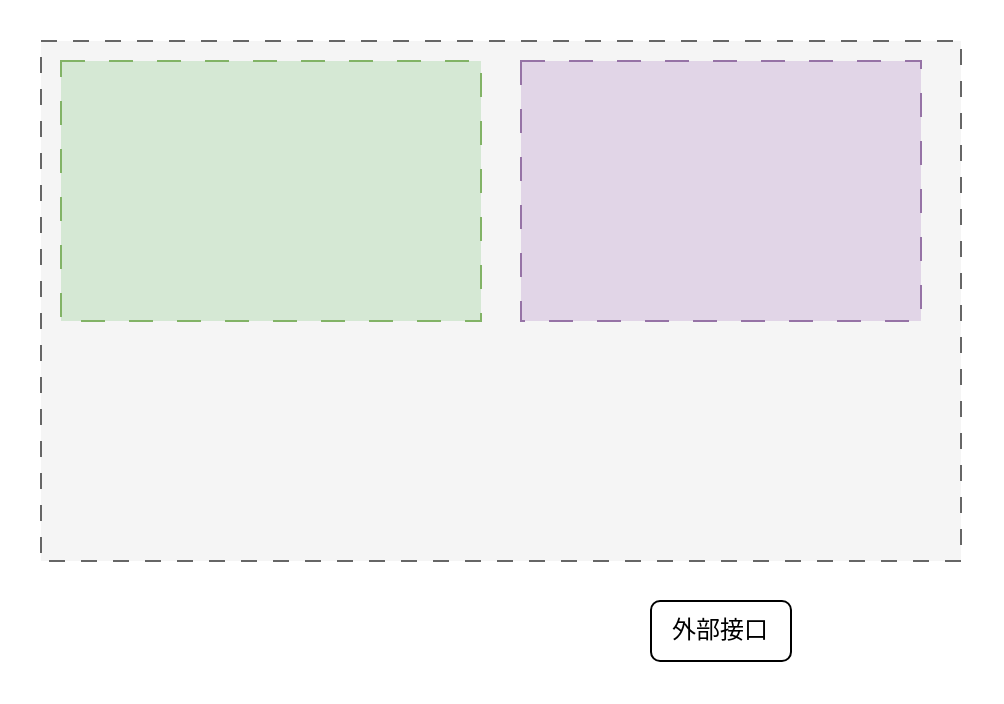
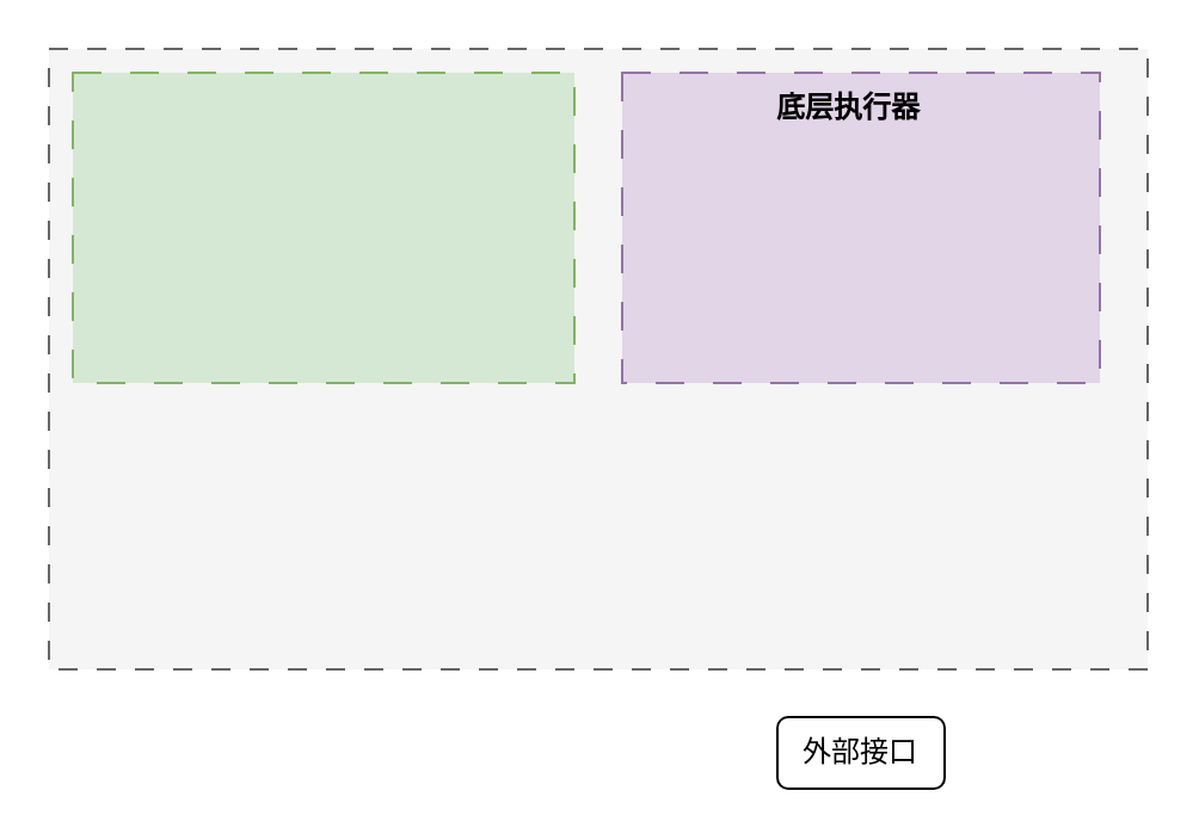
+ <mxCell id="4" value="&lt;b&gt;&lt;font face=&quot;宋体&quot;&gt;底层执行器&lt;/font&gt;&lt;/b&gt;" style="text;html=1;align=center;verticalAlign=middle;whiteSpace=wrap;rounded=0;" vertex="1" parent="1"><mxGeometry x="320" y="30" width="70" height="30" as="geometry" /></mxCell>
